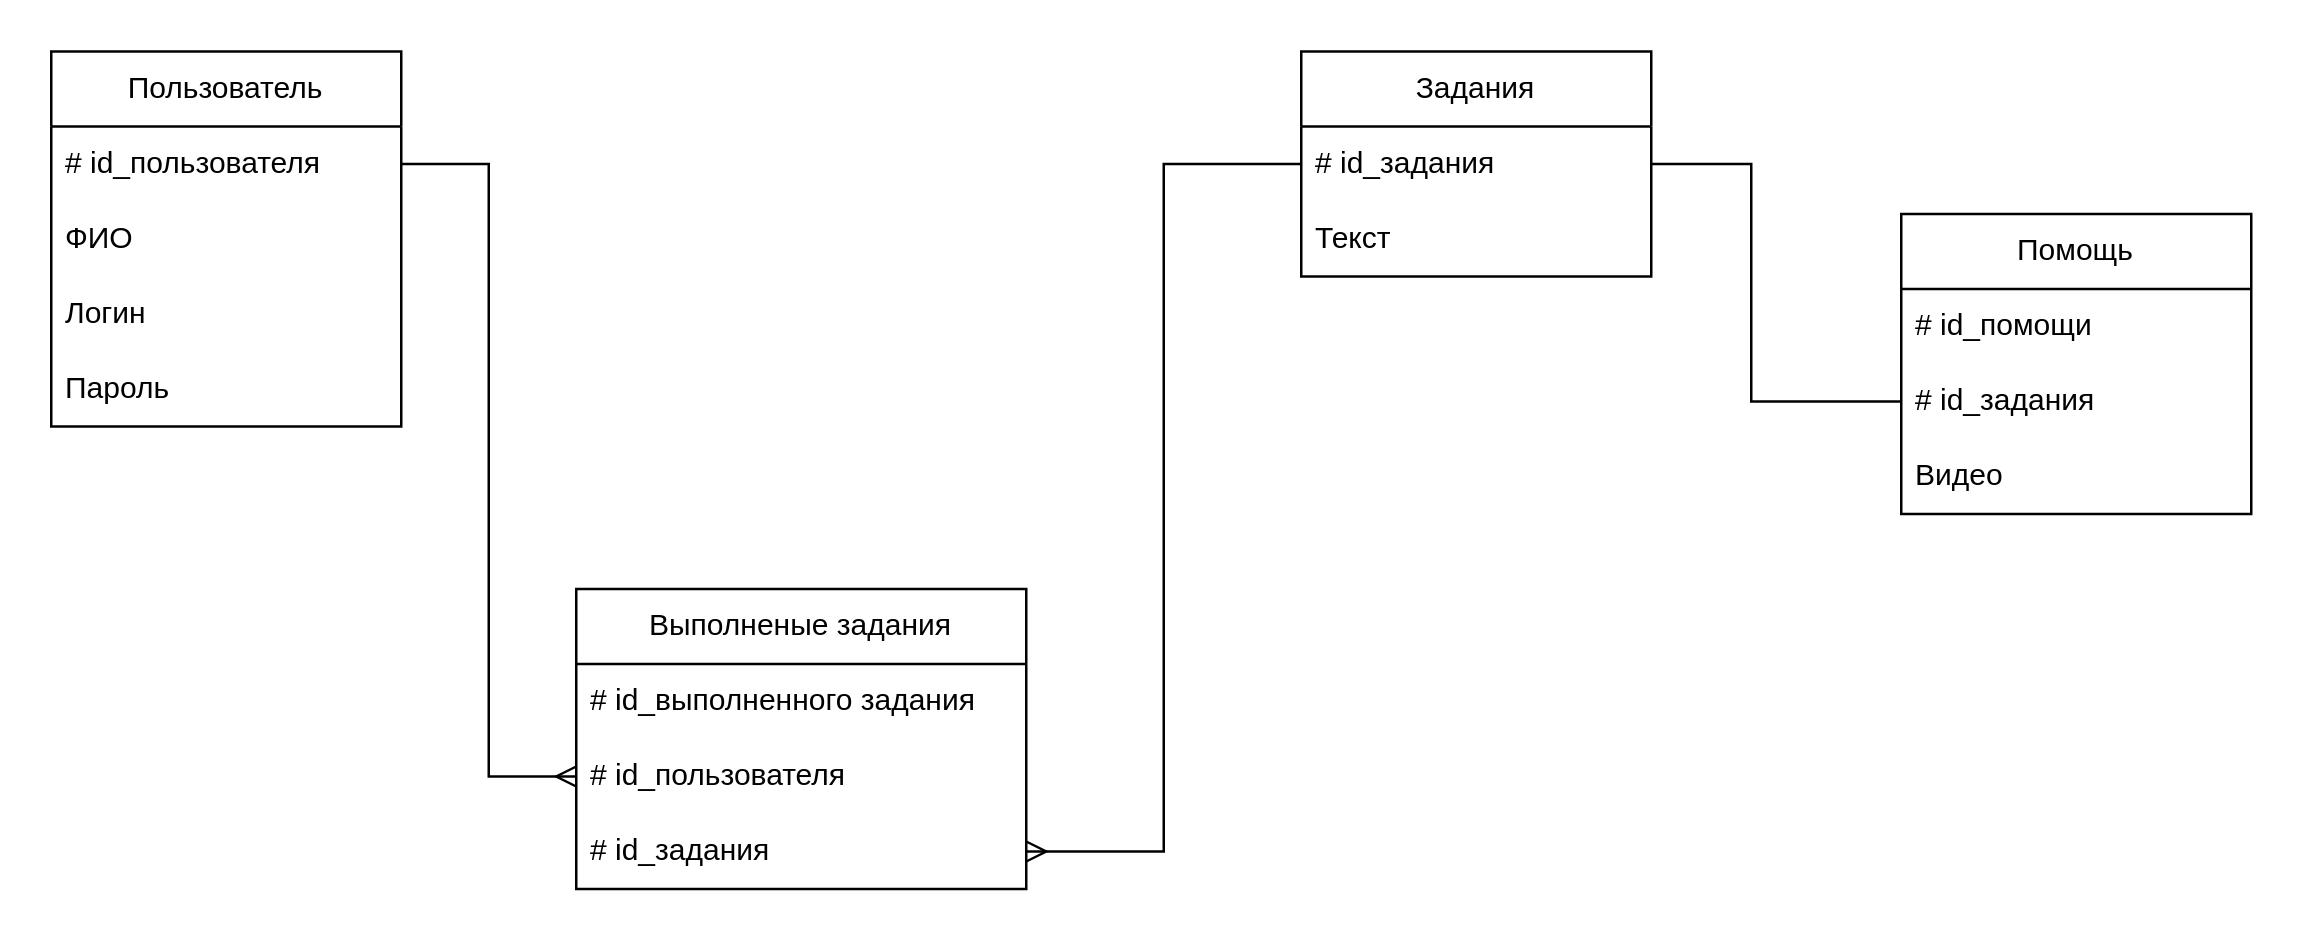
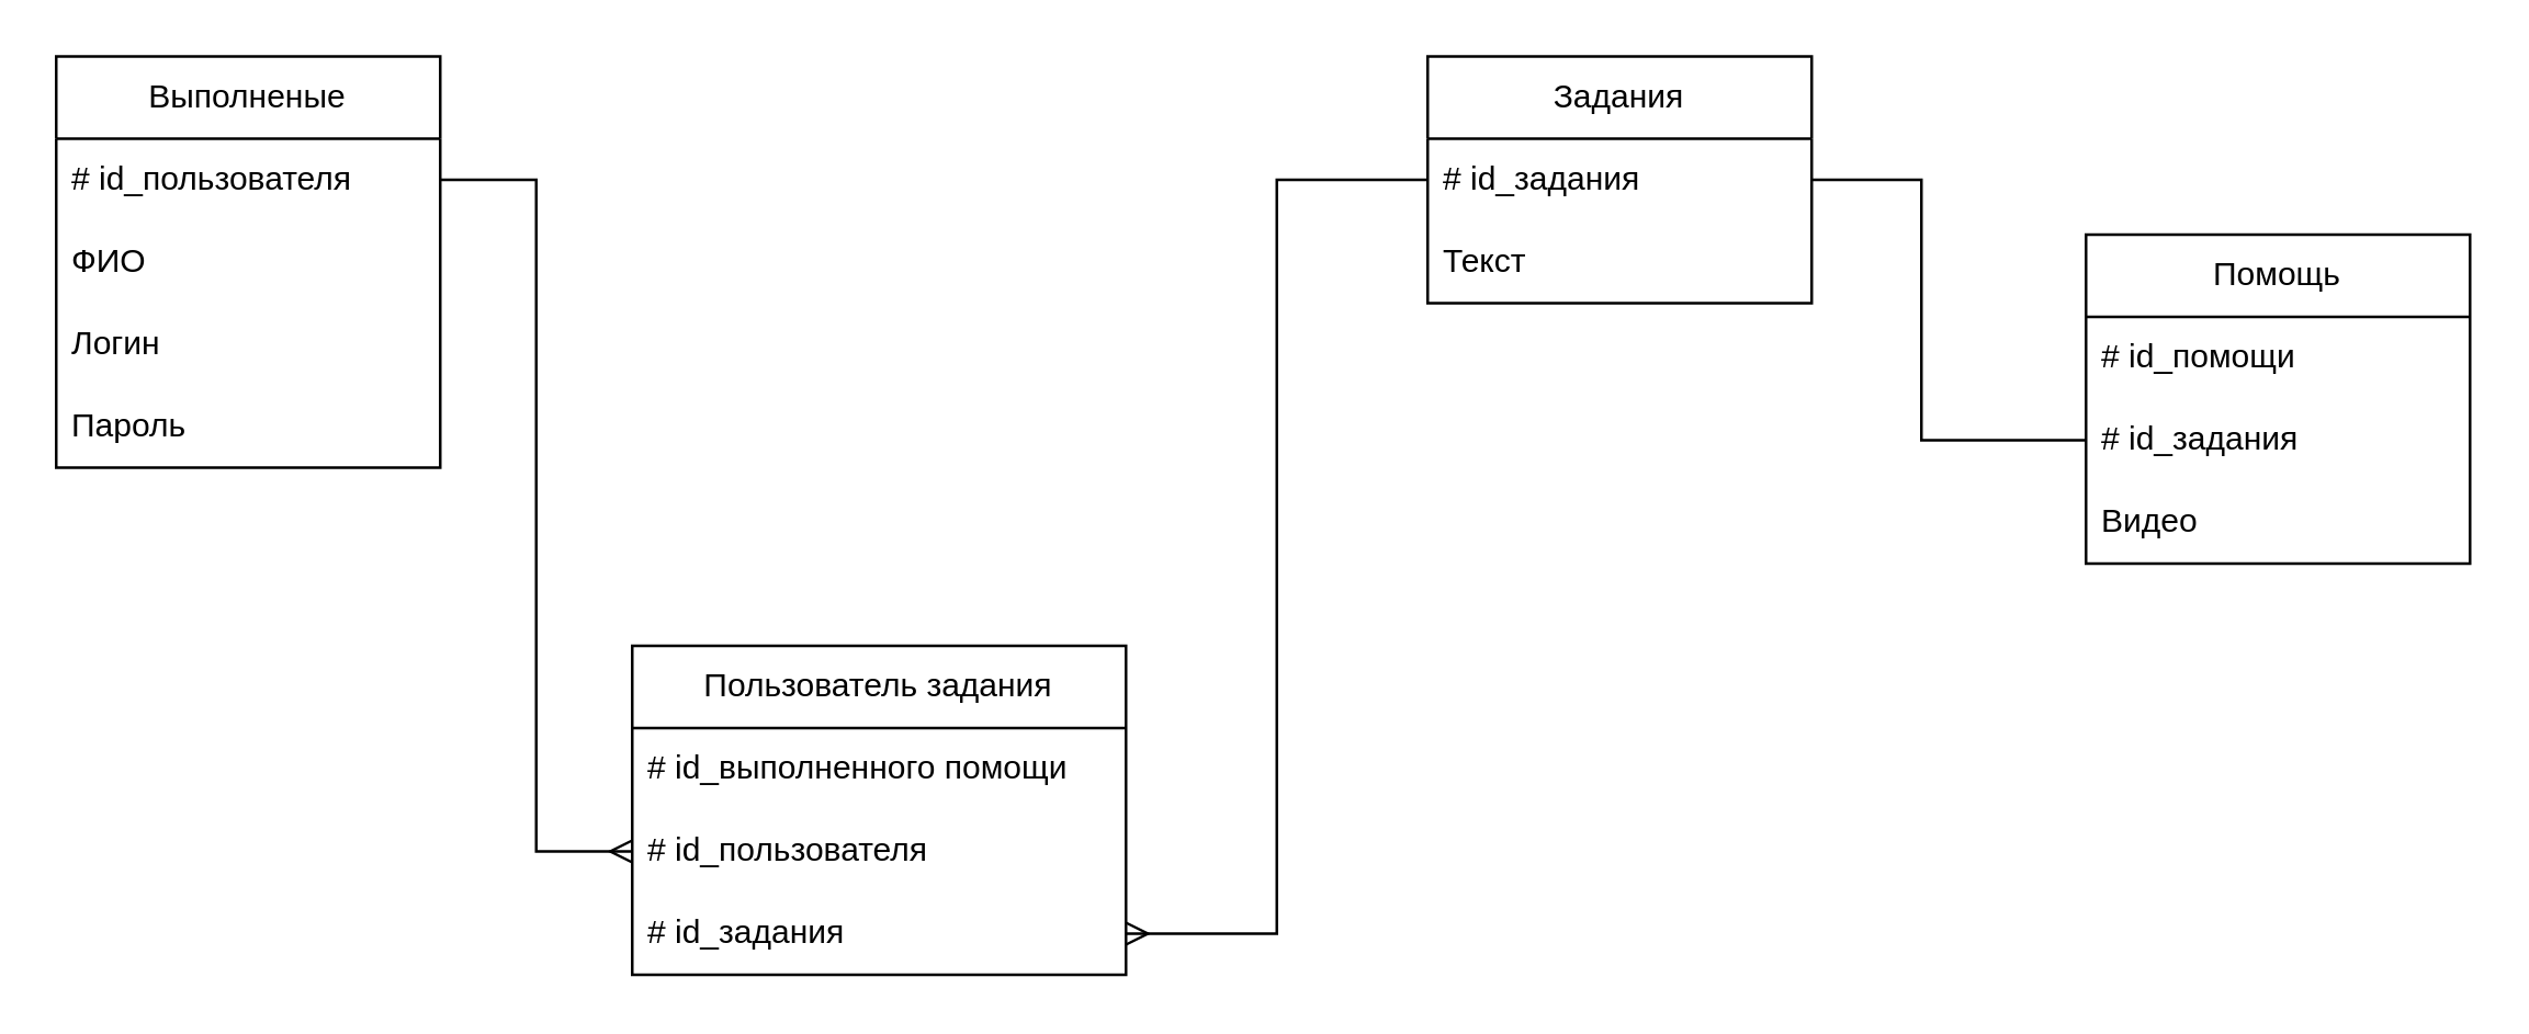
- <mxCell id="2" value="Пользователь" style="swimlane;fontStyle=0;childLayout=stackLayout;horizontal=1;startSize=30;horizontalStack=0;resizeParent=1;resizeParentMax=0;resizeLast=0;collapsible=1;marginBottom=0;whiteSpace=wrap;html=1;" parent="1" vertex="1"><mxGeometry x="20" y="20" width="140" height="150" as="geometry" /></mxCell>
+ <mxCell id="2" value="Выполненые" style="swimlane;fontStyle=0;childLayout=stackLayout;horizontal=1;startSize=30;horizontalStack=0;resizeParent=1;resizeParentMax=0;resizeLast=0;collapsible=1;marginBottom=0;whiteSpace=wrap;html=1;" parent="1" vertex="1"><mxGeometry x="20" y="20" width="140" height="150" as="geometry" /></mxCell>
- <mxCell id="14" value="Выполненые задания" style="swimlane;fontStyle=0;childLayout=stackLayout;horizontal=1;startSize=30;horizontalStack=0;resizeParent=1;resizeParentMax=0;resizeLast=0;collapsible=1;marginBottom=0;whiteSpace=wrap;html=1;" parent="1" vertex="1"><mxGeometry x="230" y="235" width="180" height="120" as="geometry"><mxRectangle x="250" y="430" width="160" height="30" as="alternateBounds" /></mxGeometry></mxCell>
+ <mxCell id="14" value="Пользователь задания" style="swimlane;fontStyle=0;childLayout=stackLayout;horizontal=1;startSize=30;horizontalStack=0;resizeParent=1;resizeParentMax=0;resizeLast=0;collapsible=1;marginBottom=0;whiteSpace=wrap;html=1;" parent="1" vertex="1"><mxGeometry x="230" y="235" width="180" height="120" as="geometry"><mxRectangle x="250" y="430" width="160" height="30" as="alternateBounds" /></mxGeometry></mxCell>
- <mxCell id="15" value="# id_выполненного задания" style="text;strokeColor=none;fillColor=none;align=left;verticalAlign=middle;spacingLeft=4;spacingRight=4;overflow=hidden;points=[[0,0.5],[1,0.5]];portConstraint=eastwest;rotatable=0;whiteSpace=wrap;html=1;" parent="14" vertex="1"><mxGeometry y="30" width="180" height="30" as="geometry" /></mxCell>
+ <mxCell id="15" value="# id_выполненного помощи" style="text;strokeColor=none;fillColor=none;align=left;verticalAlign=middle;spacingLeft=4;spacingRight=4;overflow=hidden;points=[[0,0.5],[1,0.5]];portConstraint=eastwest;rotatable=0;whiteSpace=wrap;html=1;" parent="14" vertex="1"><mxGeometry y="30" width="180" height="30" as="geometry" /></mxCell>
